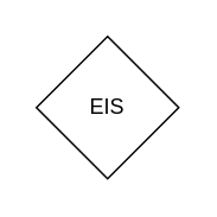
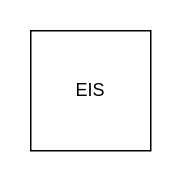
- <mxCell id="2" value="EIS" style="rhombus;whiteSpace=wrap;html=1;aspect=fixed;" vertex="1" parent="1"><mxGeometry x="20" y="20" width="80" height="80" as="geometry" /></mxCell>
+ <mxCell id="2" value="EIS" style="whiteSpace=wrap;html=1;aspect=fixed;" vertex="1" parent="1"><mxGeometry x="20" y="20" width="80" height="80" as="geometry" /></mxCell>
